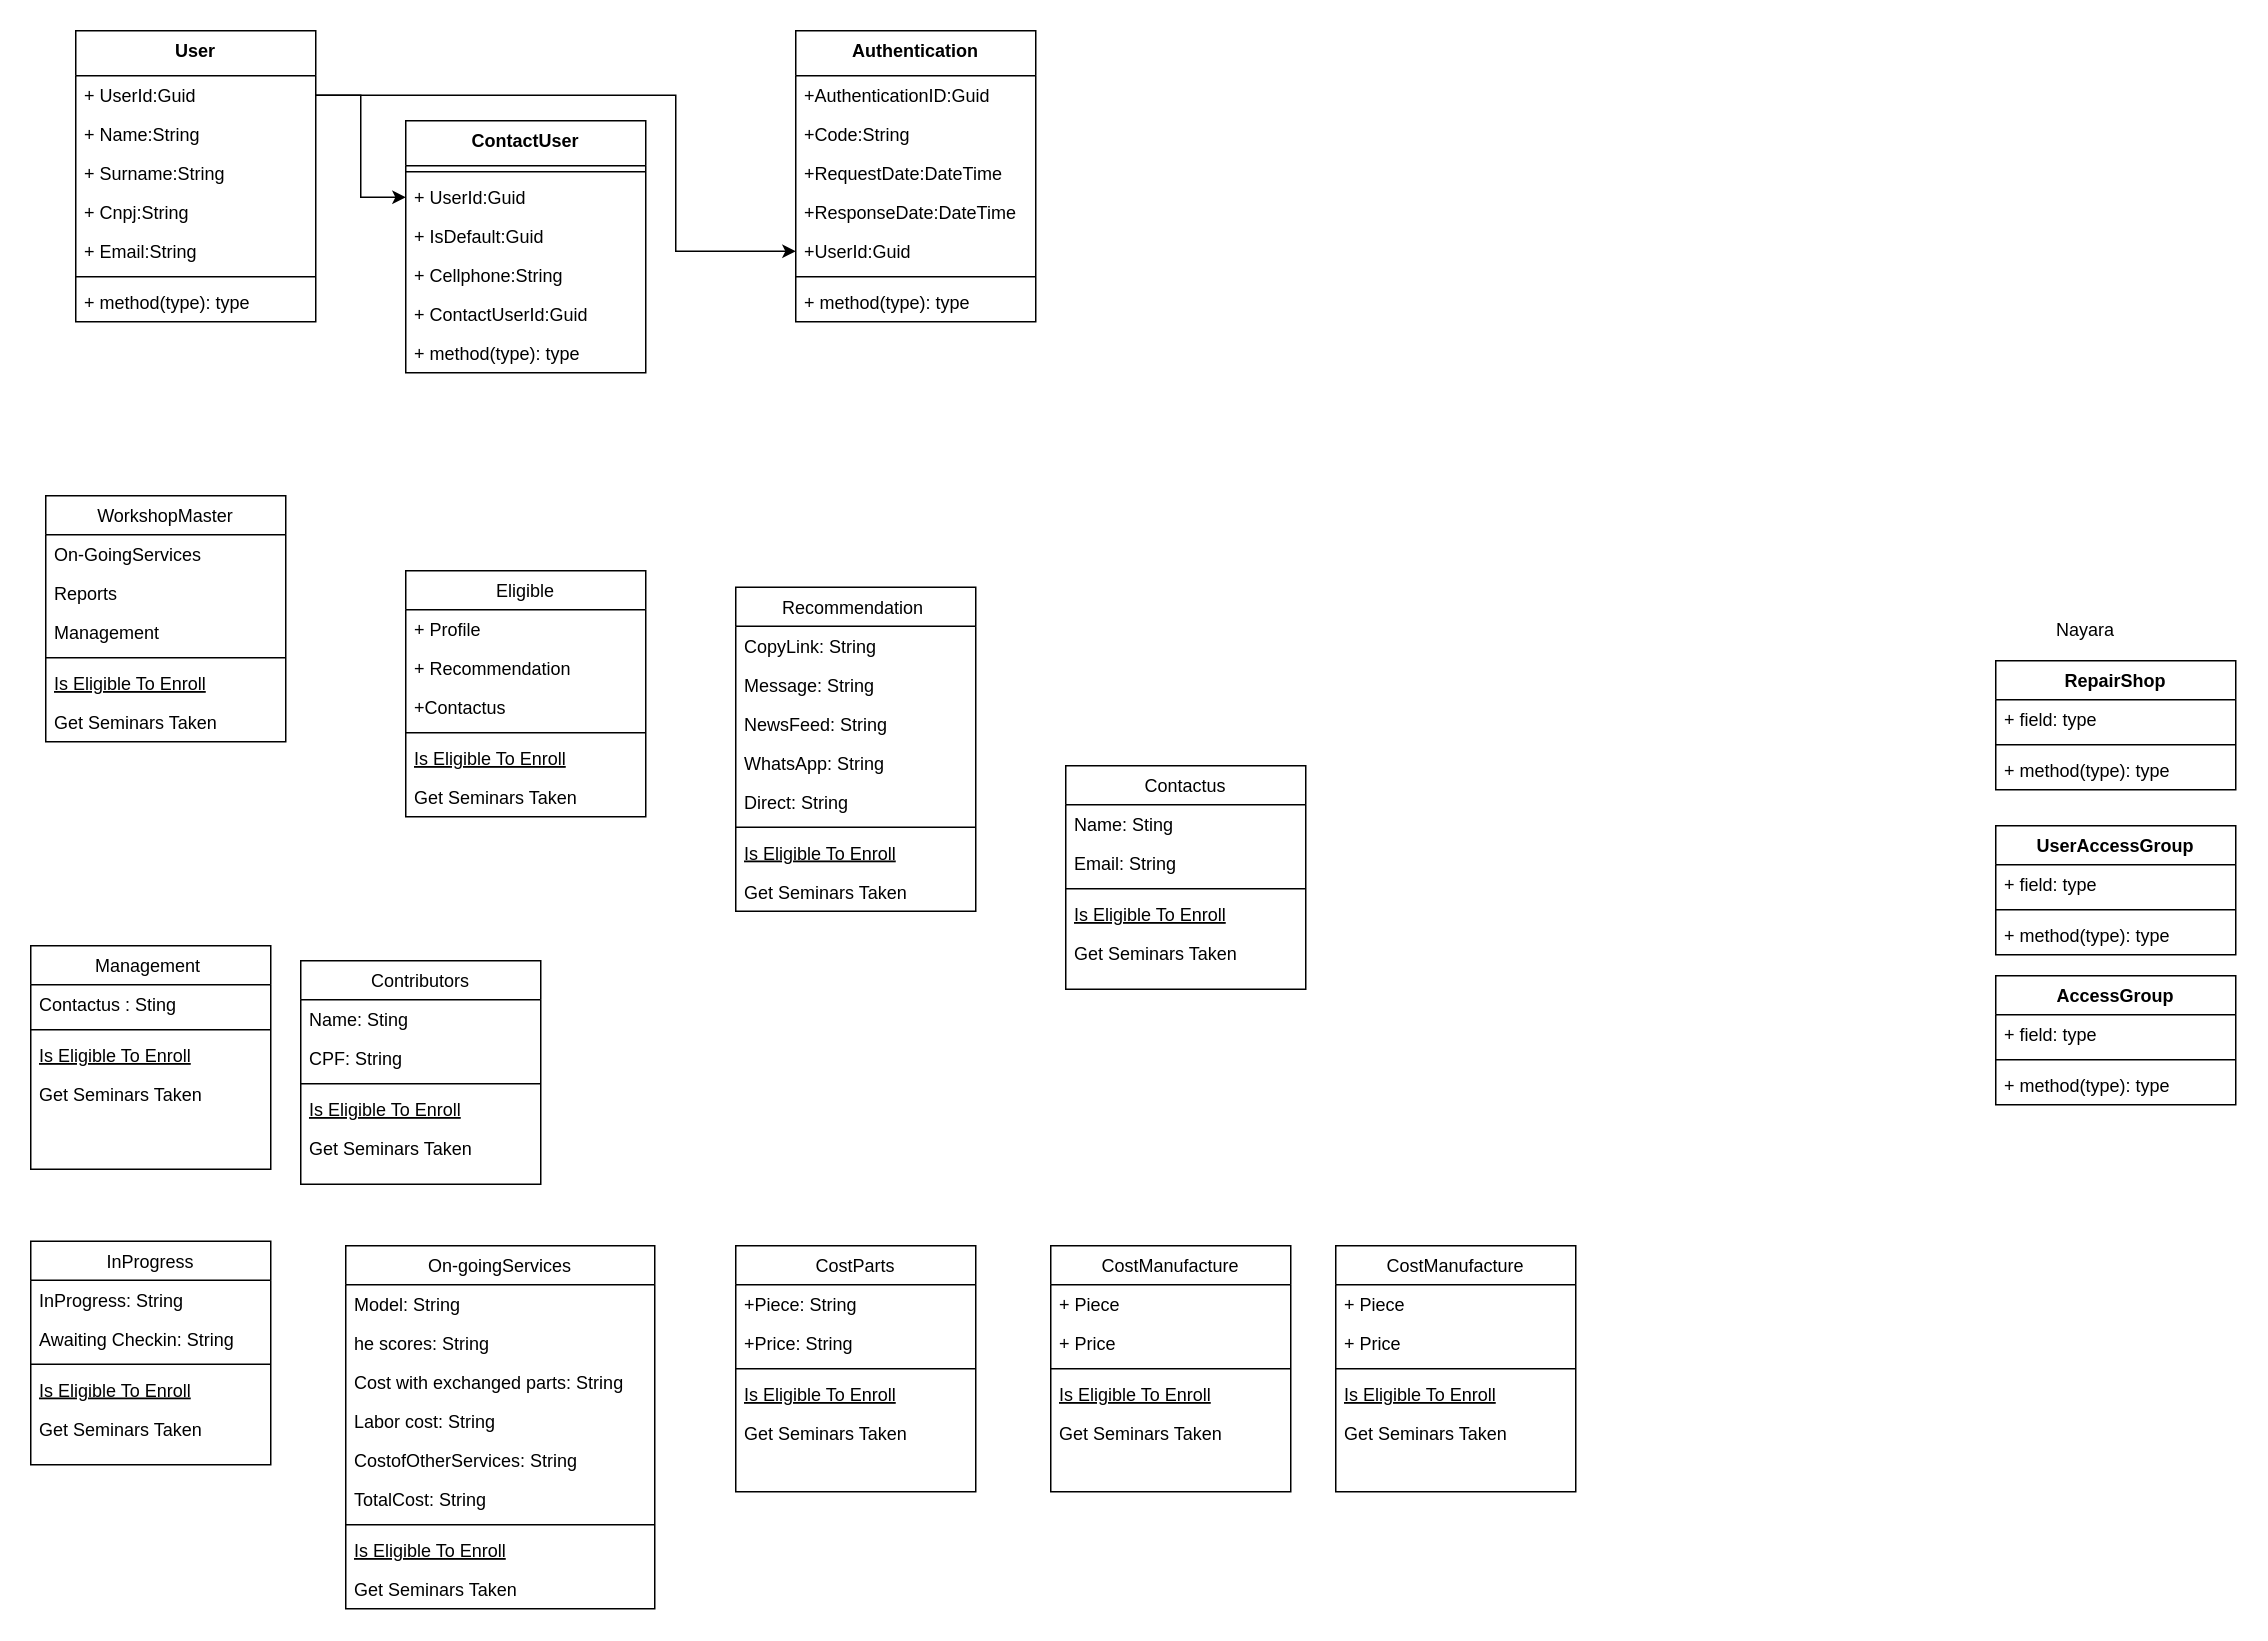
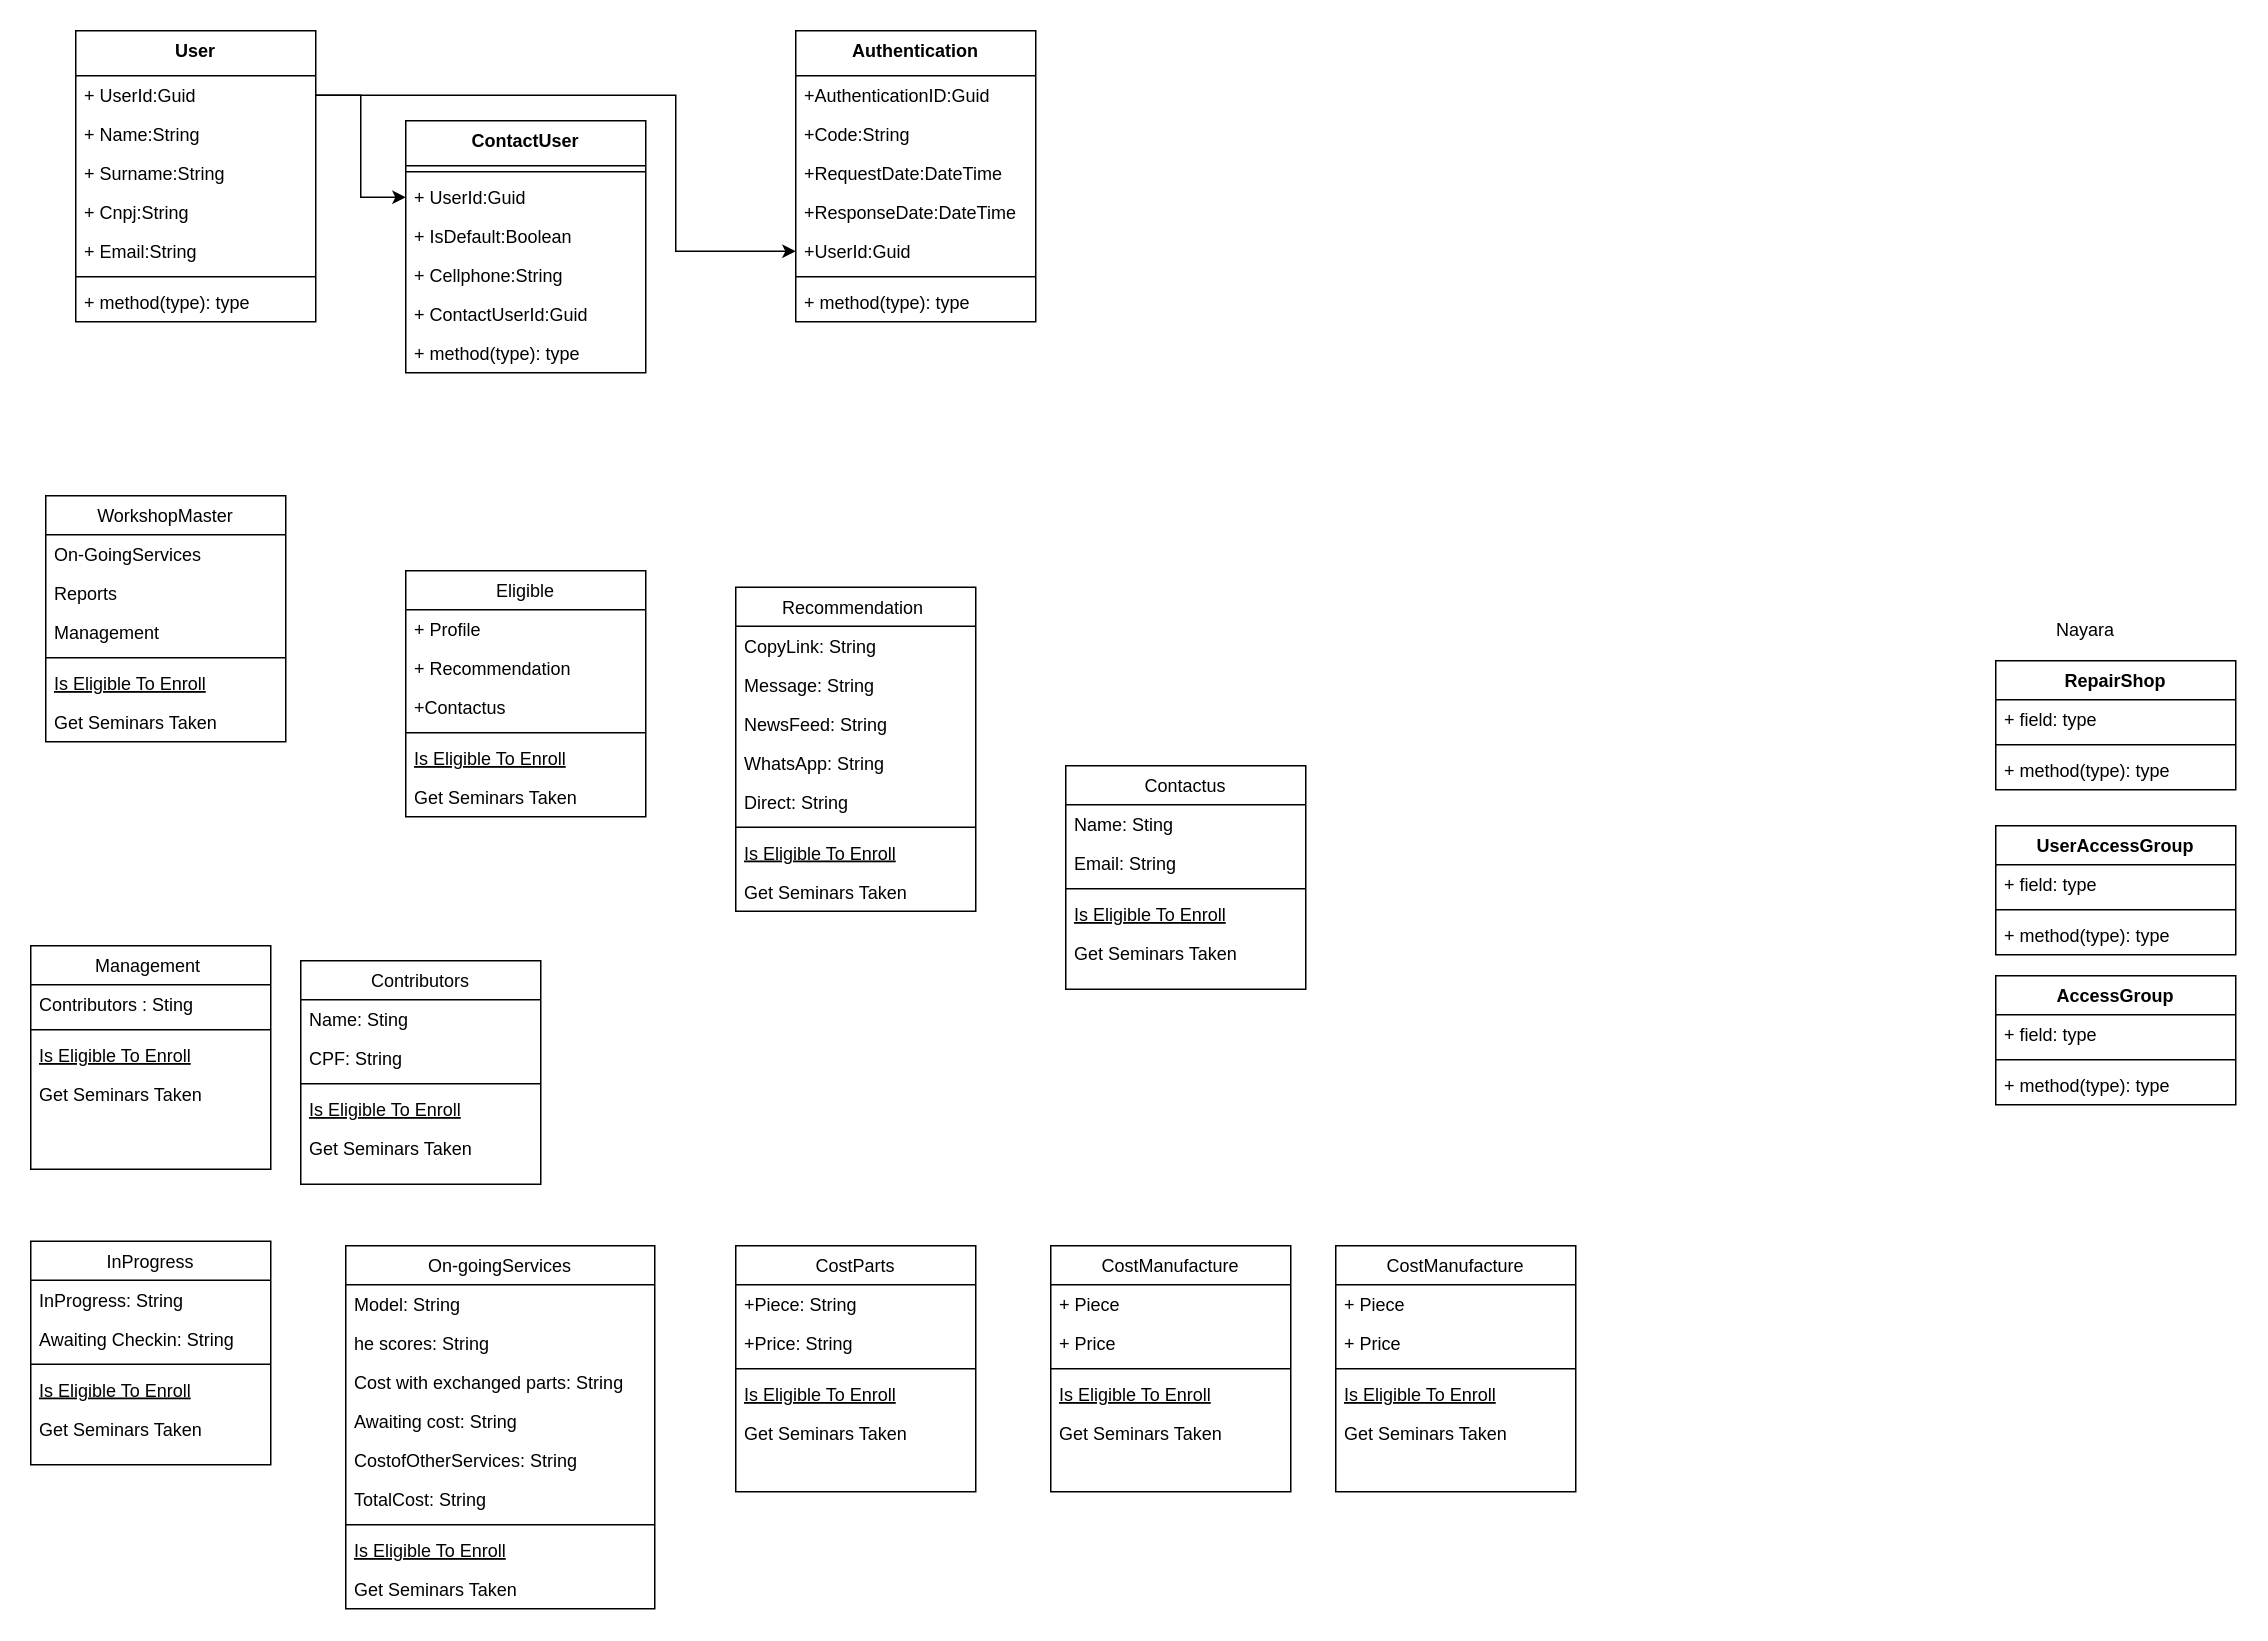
- <mxCell id="92" value="+ IsDefault:Guid" style="text;strokeColor=none;fillColor=none;align=left;verticalAlign=top;spacingLeft=4;spacingRight=4;overflow=hidden;rotatable=0;points=[[0,0.5],[1,0.5]];portConstraint=eastwest;" vertex="1" parent="89"><mxGeometry y="64" width="160" height="26" as="geometry" /></mxCell>
+ <mxCell id="92" value="+ IsDefault:Boolean" style="text;strokeColor=none;fillColor=none;align=left;verticalAlign=top;spacingLeft=4;spacingRight=4;overflow=hidden;rotatable=0;points=[[0,0.5],[1,0.5]];portConstraint=eastwest;" vertex="1" parent="89"><mxGeometry y="64" width="160" height="26" as="geometry" /></mxCell>
- <mxCell id="32" value="Contactus : Sting " style="text;align=left;verticalAlign=top;spacingLeft=4;spacingRight=4;overflow=hidden;rotatable=0;points=[[0,0.5],[1,0.5]];portConstraint=eastwest;rounded=0;shadow=0;html=0;" vertex="1" parent="31"><mxGeometry y="26" width="160" height="26" as="geometry" /></mxCell>
+ <mxCell id="32" value="Contributors : Sting " style="text;align=left;verticalAlign=top;spacingLeft=4;spacingRight=4;overflow=hidden;rotatable=0;points=[[0,0.5],[1,0.5]];portConstraint=eastwest;rounded=0;shadow=0;html=0;" vertex="1" parent="31"><mxGeometry y="26" width="160" height="26" as="geometry" /></mxCell>
- <mxCell id="65" value="Labor cost: String " style="text;align=left;verticalAlign=top;spacingLeft=4;spacingRight=4;overflow=hidden;rotatable=0;points=[[0,0.5],[1,0.5]];portConstraint=eastwest;rounded=0;shadow=0;html=0;" vertex="1" parent="61"><mxGeometry y="104" width="206" height="26" as="geometry" /></mxCell>
+ <mxCell id="65" value="Awaiting cost: String " style="text;align=left;verticalAlign=top;spacingLeft=4;spacingRight=4;overflow=hidden;rotatable=0;points=[[0,0.5],[1,0.5]];portConstraint=eastwest;rounded=0;shadow=0;html=0;" vertex="1" parent="61"><mxGeometry y="104" width="206" height="26" as="geometry" /></mxCell>
